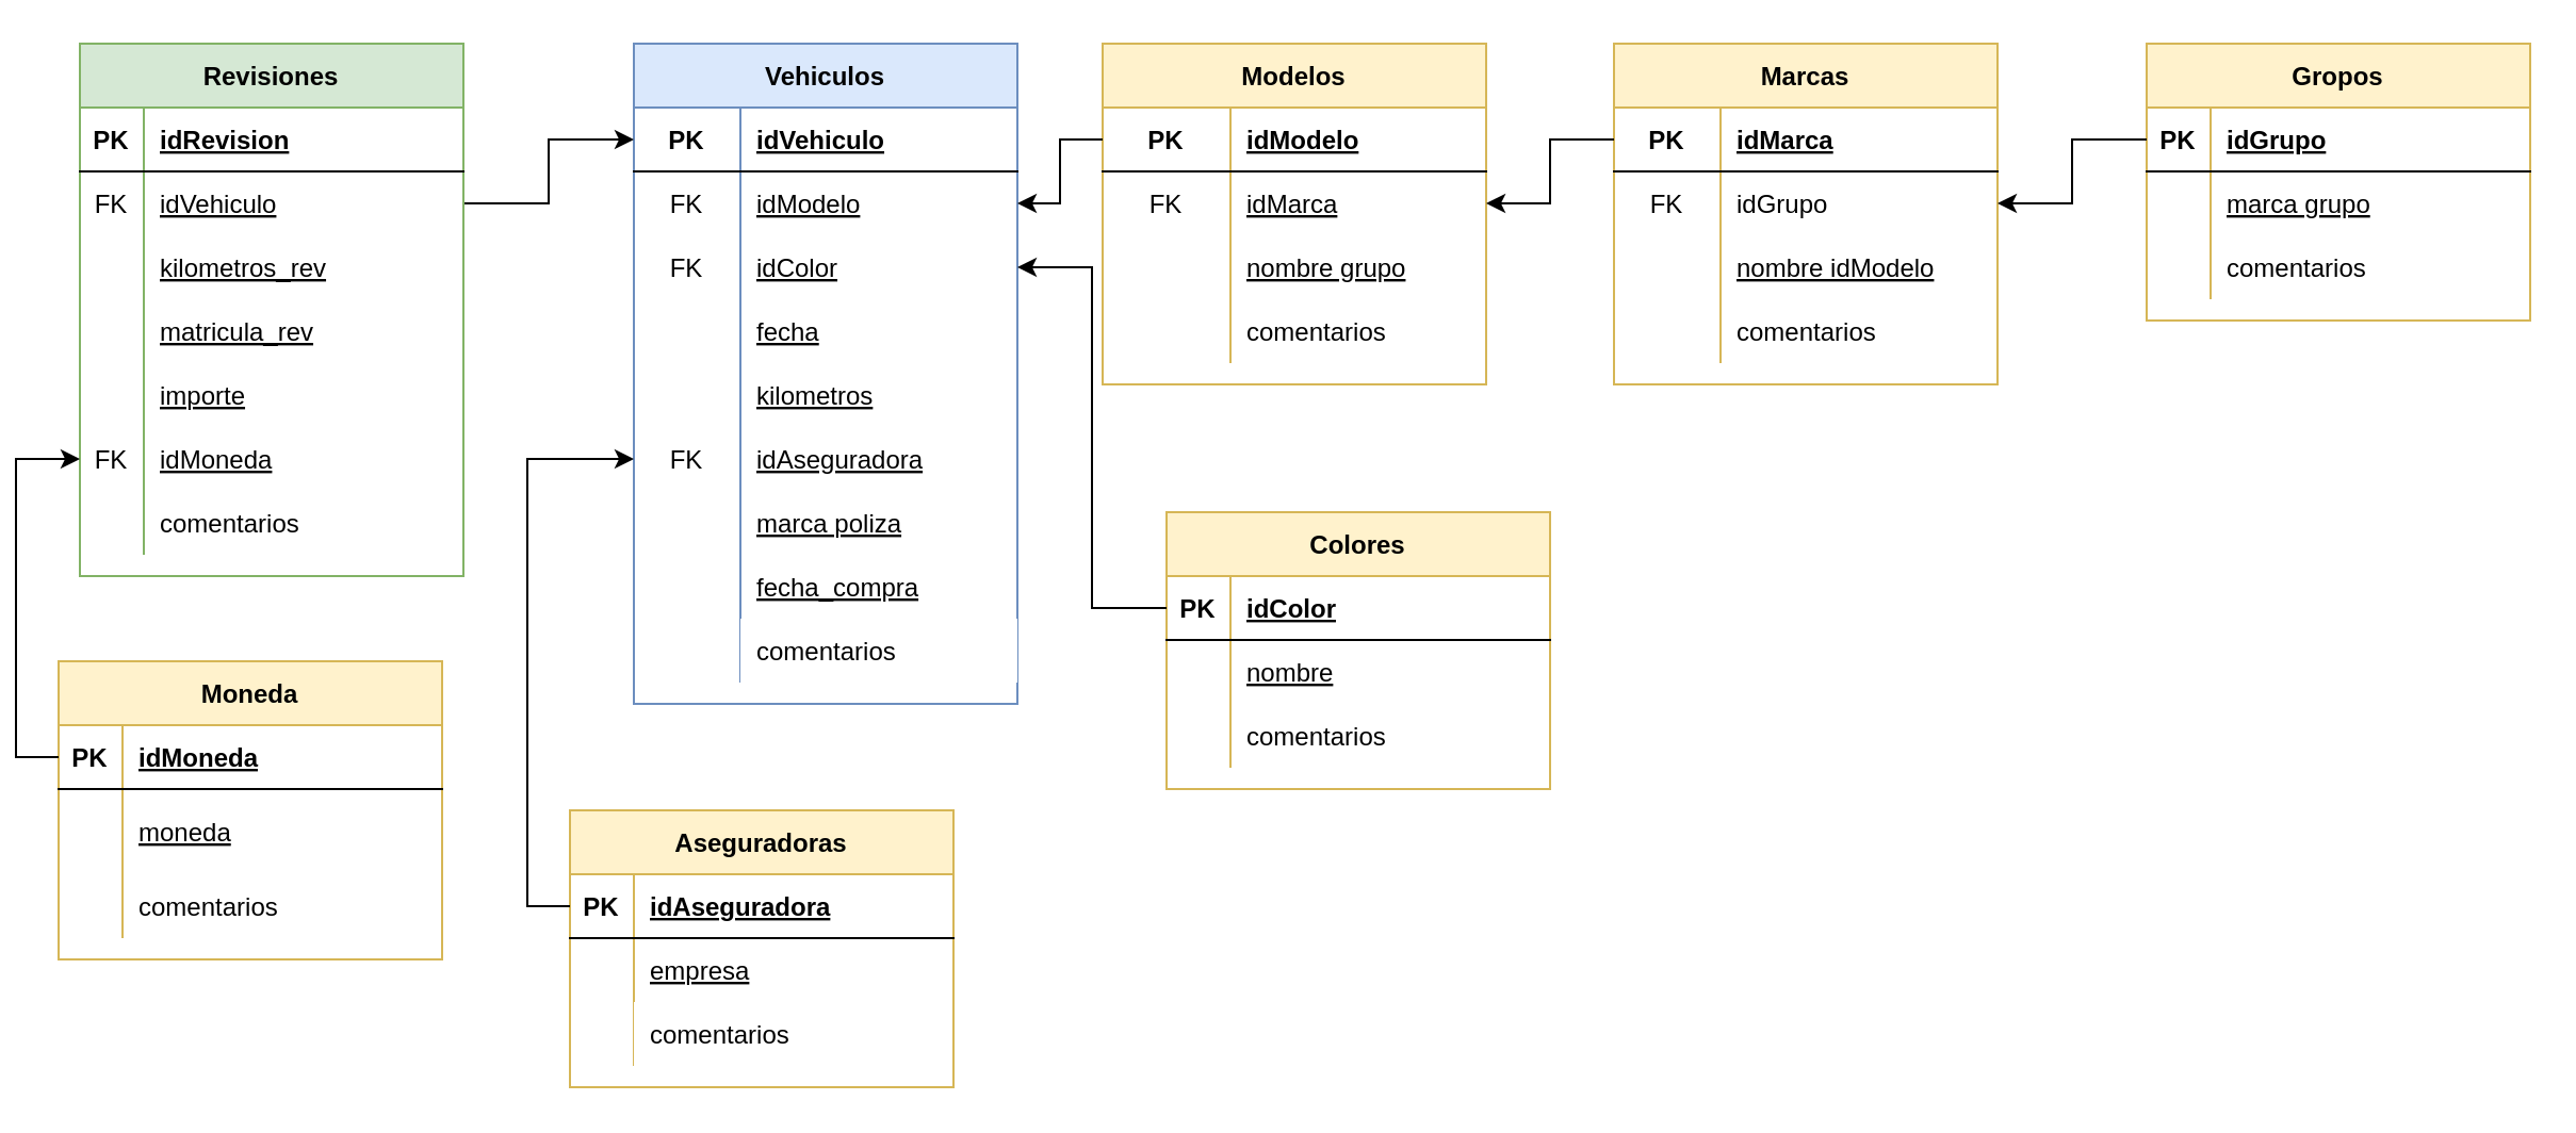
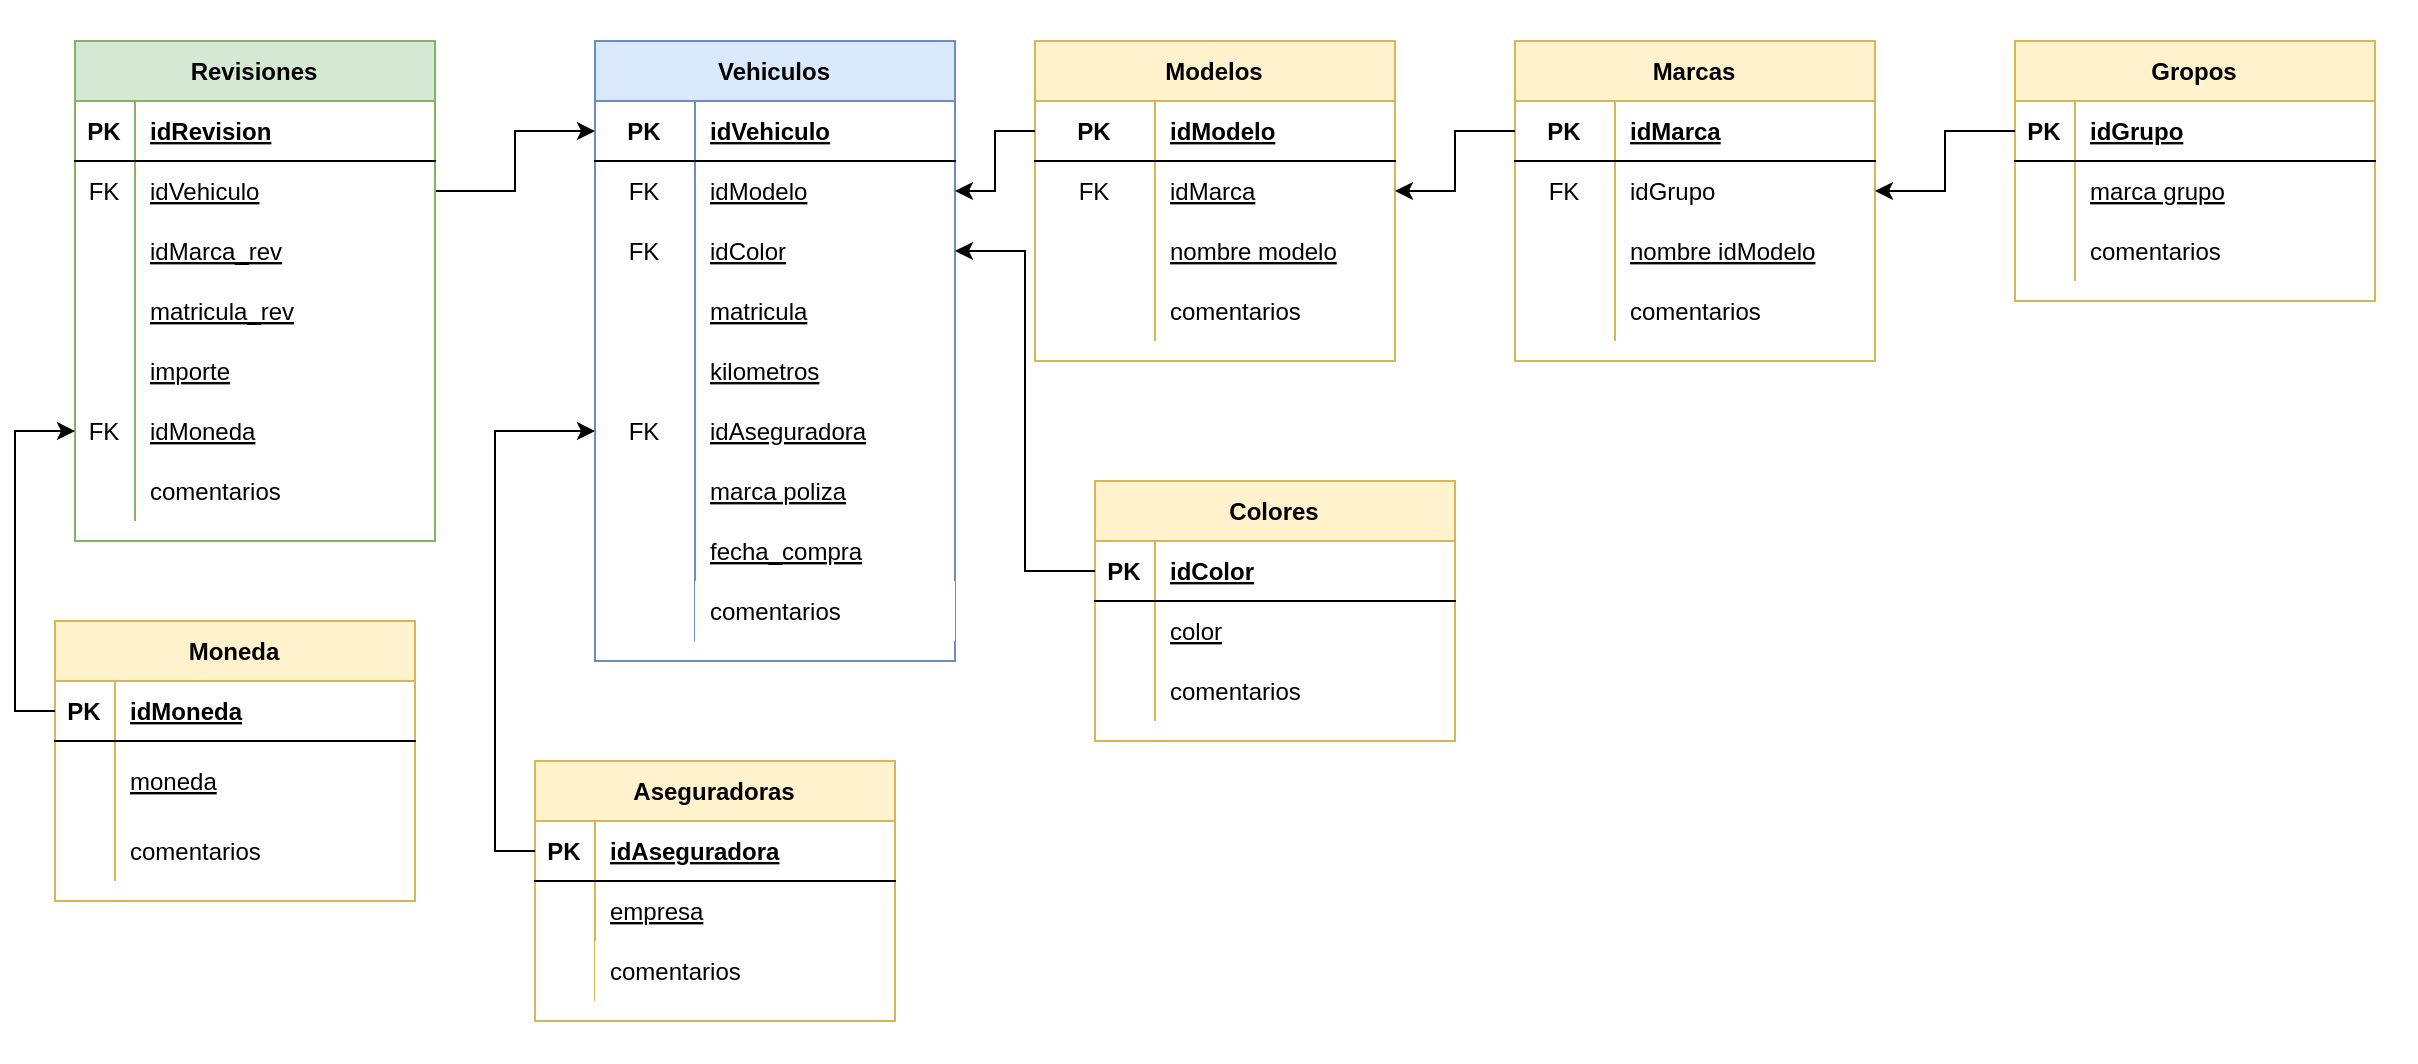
- <mxCell id="101" value="kilometros_rev" style="shape=partialRectangle;connectable=0;fillColor=none;top=0;left=0;bottom=0;right=0;align=left;spacingLeft=6;overflow=hidden;fontStyle=4" parent="99" vertex="1"><mxGeometry x="30" width="150" height="30" as="geometry"><mxRectangle width="150" height="30" as="alternateBounds" /></mxGeometry></mxCell>
+ <mxCell id="101" value="idMarca_rev" style="shape=partialRectangle;connectable=0;fillColor=none;top=0;left=0;bottom=0;right=0;align=left;spacingLeft=6;overflow=hidden;fontStyle=4" parent="99" vertex="1"><mxGeometry x="30" width="150" height="30" as="geometry"><mxRectangle width="150" height="30" as="alternateBounds" /></mxGeometry></mxCell>
- <mxCell id="39" value="nombre grupo" style="shape=partialRectangle;connectable=0;fillColor=none;top=0;left=0;bottom=0;right=0;align=left;spacingLeft=6;overflow=hidden;fontStyle=4" parent="37" vertex="1"><mxGeometry x="60" width="120" height="30" as="geometry"><mxRectangle width="120" height="30" as="alternateBounds" /></mxGeometry></mxCell>
+ <mxCell id="39" value="nombre modelo" style="shape=partialRectangle;connectable=0;fillColor=none;top=0;left=0;bottom=0;right=0;align=left;spacingLeft=6;overflow=hidden;fontStyle=4" parent="37" vertex="1"><mxGeometry x="60" width="120" height="30" as="geometry"><mxRectangle width="120" height="30" as="alternateBounds" /></mxGeometry></mxCell>
- <mxCell id="14" value="fecha" style="shape=partialRectangle;connectable=0;fillColor=none;top=0;left=0;bottom=0;right=0;align=left;spacingLeft=6;overflow=hidden;fontStyle=4" parent="12" vertex="1"><mxGeometry x="50" width="130" height="30" as="geometry"><mxRectangle width="130" height="30" as="alternateBounds" /></mxGeometry></mxCell>
+ <mxCell id="14" value="matricula" style="shape=partialRectangle;connectable=0;fillColor=none;top=0;left=0;bottom=0;right=0;align=left;spacingLeft=6;overflow=hidden;fontStyle=4" parent="12" vertex="1"><mxGeometry x="50" width="130" height="30" as="geometry"><mxRectangle width="130" height="30" as="alternateBounds" /></mxGeometry></mxCell>
- <mxCell id="74" value="nombre" style="shape=partialRectangle;connectable=0;fillColor=none;top=0;left=0;bottom=0;right=0;align=left;spacingLeft=6;overflow=hidden;fontStyle=4" parent="72" vertex="1"><mxGeometry x="30" width="150" height="30" as="geometry"><mxRectangle width="150" height="30" as="alternateBounds" /></mxGeometry></mxCell>
+ <mxCell id="74" value="color" style="shape=partialRectangle;connectable=0;fillColor=none;top=0;left=0;bottom=0;right=0;align=left;spacingLeft=6;overflow=hidden;fontStyle=4" parent="72" vertex="1"><mxGeometry x="30" width="150" height="30" as="geometry"><mxRectangle width="150" height="30" as="alternateBounds" /></mxGeometry></mxCell>
